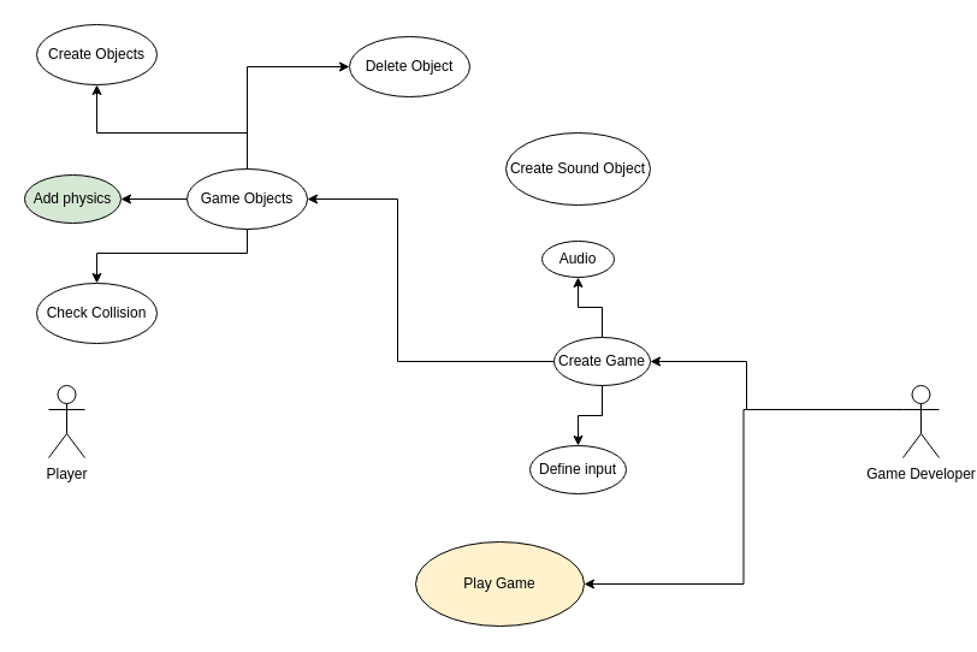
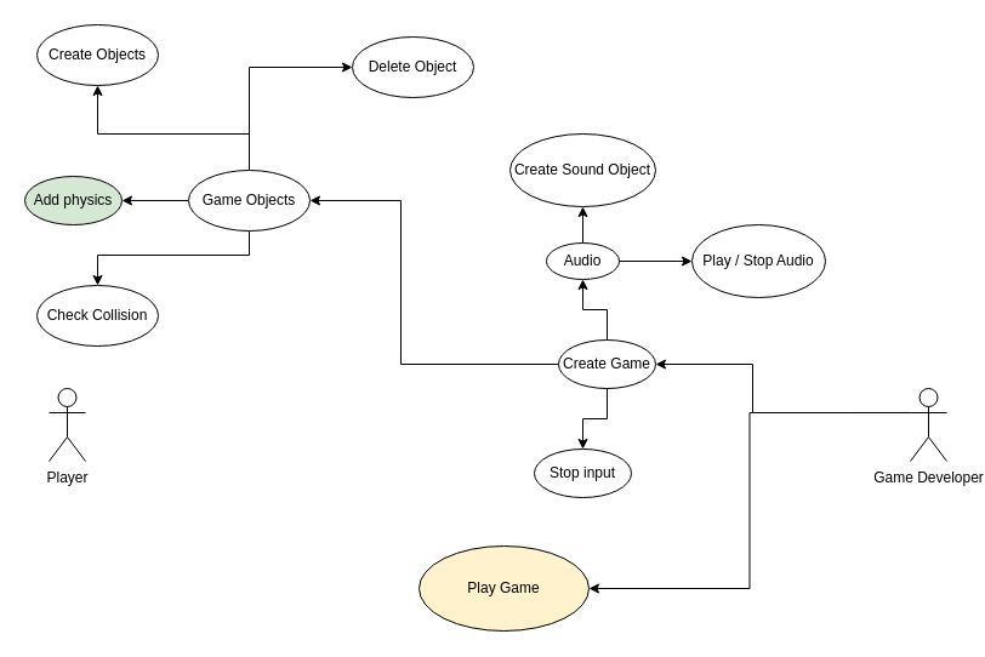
+ <mxCell id="20" value="" style="edgeStyle=orthogonalEdgeStyle;rounded=0;orthogonalLoop=1;jettySize=auto;html=1;" edge="1" parent="1" source="22" target="23"><mxGeometry relative="1" as="geometry" /></mxCell>
+ <mxCell id="21" value="" style="edgeStyle=orthogonalEdgeStyle;rounded=0;orthogonalLoop=1;jettySize=auto;html=1;" edge="1" parent="1" source="22" target="24"><mxGeometry relative="1" as="geometry" /></mxCell>
+ <mxCell id="24" value="Play / Stop Audio" style="ellipse;whiteSpace=wrap;html=1;" vertex="1" parent="1"><mxGeometry x="570" y="185" width="110" height="60" as="geometry" /></mxCell>
- <mxCell id="25" value="Define input" style="ellipse;whiteSpace=wrap;html=1;" vertex="1" parent="1"><mxGeometry x="440" y="370" width="80" height="40" as="geometry" /></mxCell>
+ <mxCell id="25" value="Stop input" style="ellipse;whiteSpace=wrap;html=1;" vertex="1" parent="1"><mxGeometry x="440" y="370" width="80" height="40" as="geometry" /></mxCell>
